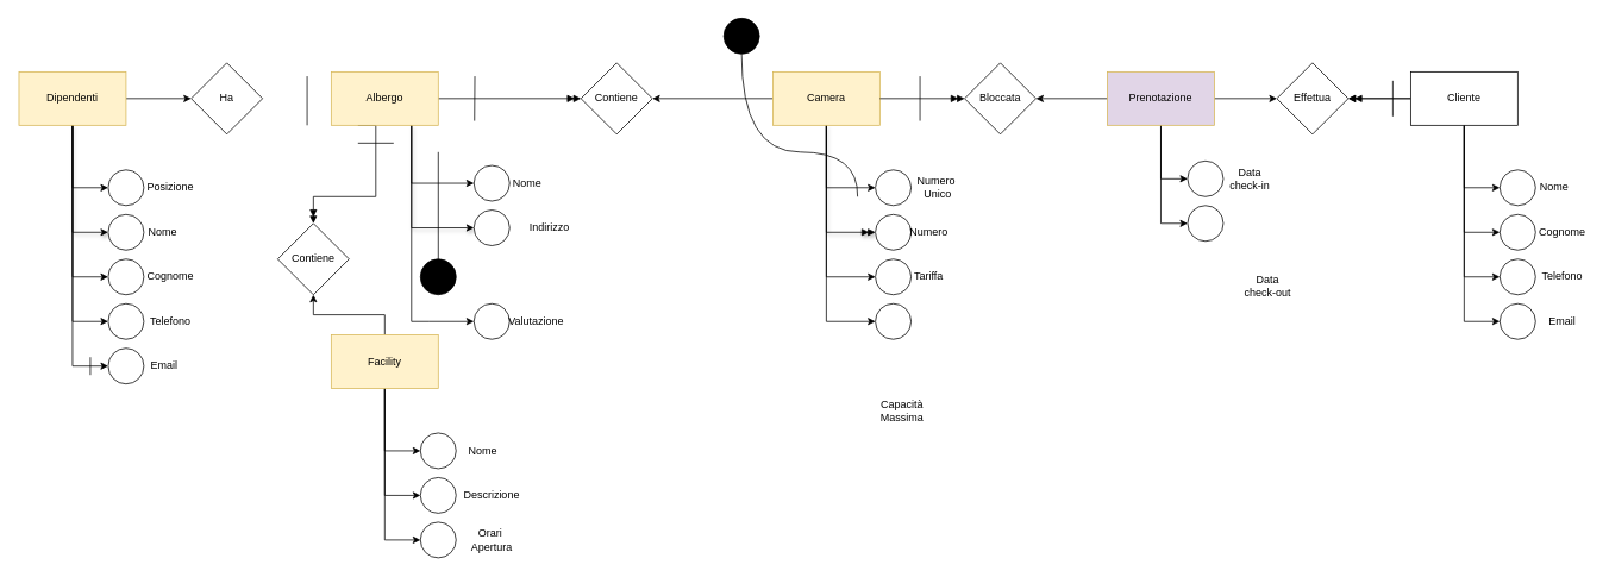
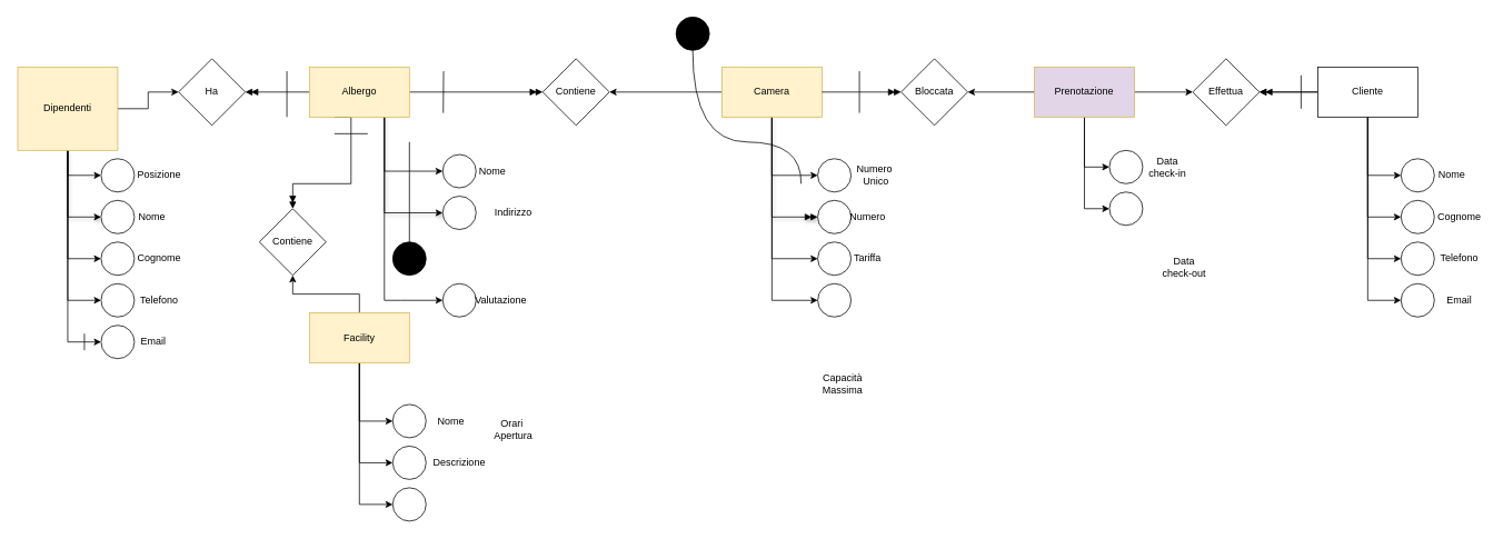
- <mxCell id="54" value="Dipendenti" style="rounded=0;whiteSpace=wrap;html=1;fillColor=#fff2cc;strokeColor=#d6b656;" parent="1" vertex="1"><mxGeometry x="20" y="80" width="120" height="60" as="geometry" /></mxCell>
+ <mxCell id="54" value="Dipendenti" style="rounded=0;whiteSpace=wrap;html=1;fillColor=#fff2cc;strokeColor=#d6b656;" parent="1" vertex="1"><mxGeometry x="20" y="80" width="120" height="100" as="geometry" /></mxCell>
+ <mxCell id="6" style="edgeStyle=orthogonalEdgeStyle;rounded=0;orthogonalLoop=1;jettySize=auto;html=1;endArrow=doubleBlock;endFill=1;" parent="1" source="8" target="85" edge="1"><mxGeometry relative="1" as="geometry" /></mxCell>
- <mxCell id="70" value="Orari&amp;nbsp;&lt;div&gt;Apertura&lt;/div&gt;" style="text;html=1;align=center;verticalAlign=middle;whiteSpace=wrap;rounded=0;" parent="1" vertex="1"><mxGeometry x="520" y="590" width="60" height="30" as="geometry" /></mxCell>
+ <mxCell id="70" value="Orari&amp;nbsp;&lt;div&gt;Apertura&lt;/div&gt;" style="text;html=1;align=center;verticalAlign=middle;whiteSpace=wrap;rounded=0;" parent="1" vertex="1"><mxGeometry x="585" y="500" width="60" height="30" as="geometry" /></mxCell>
